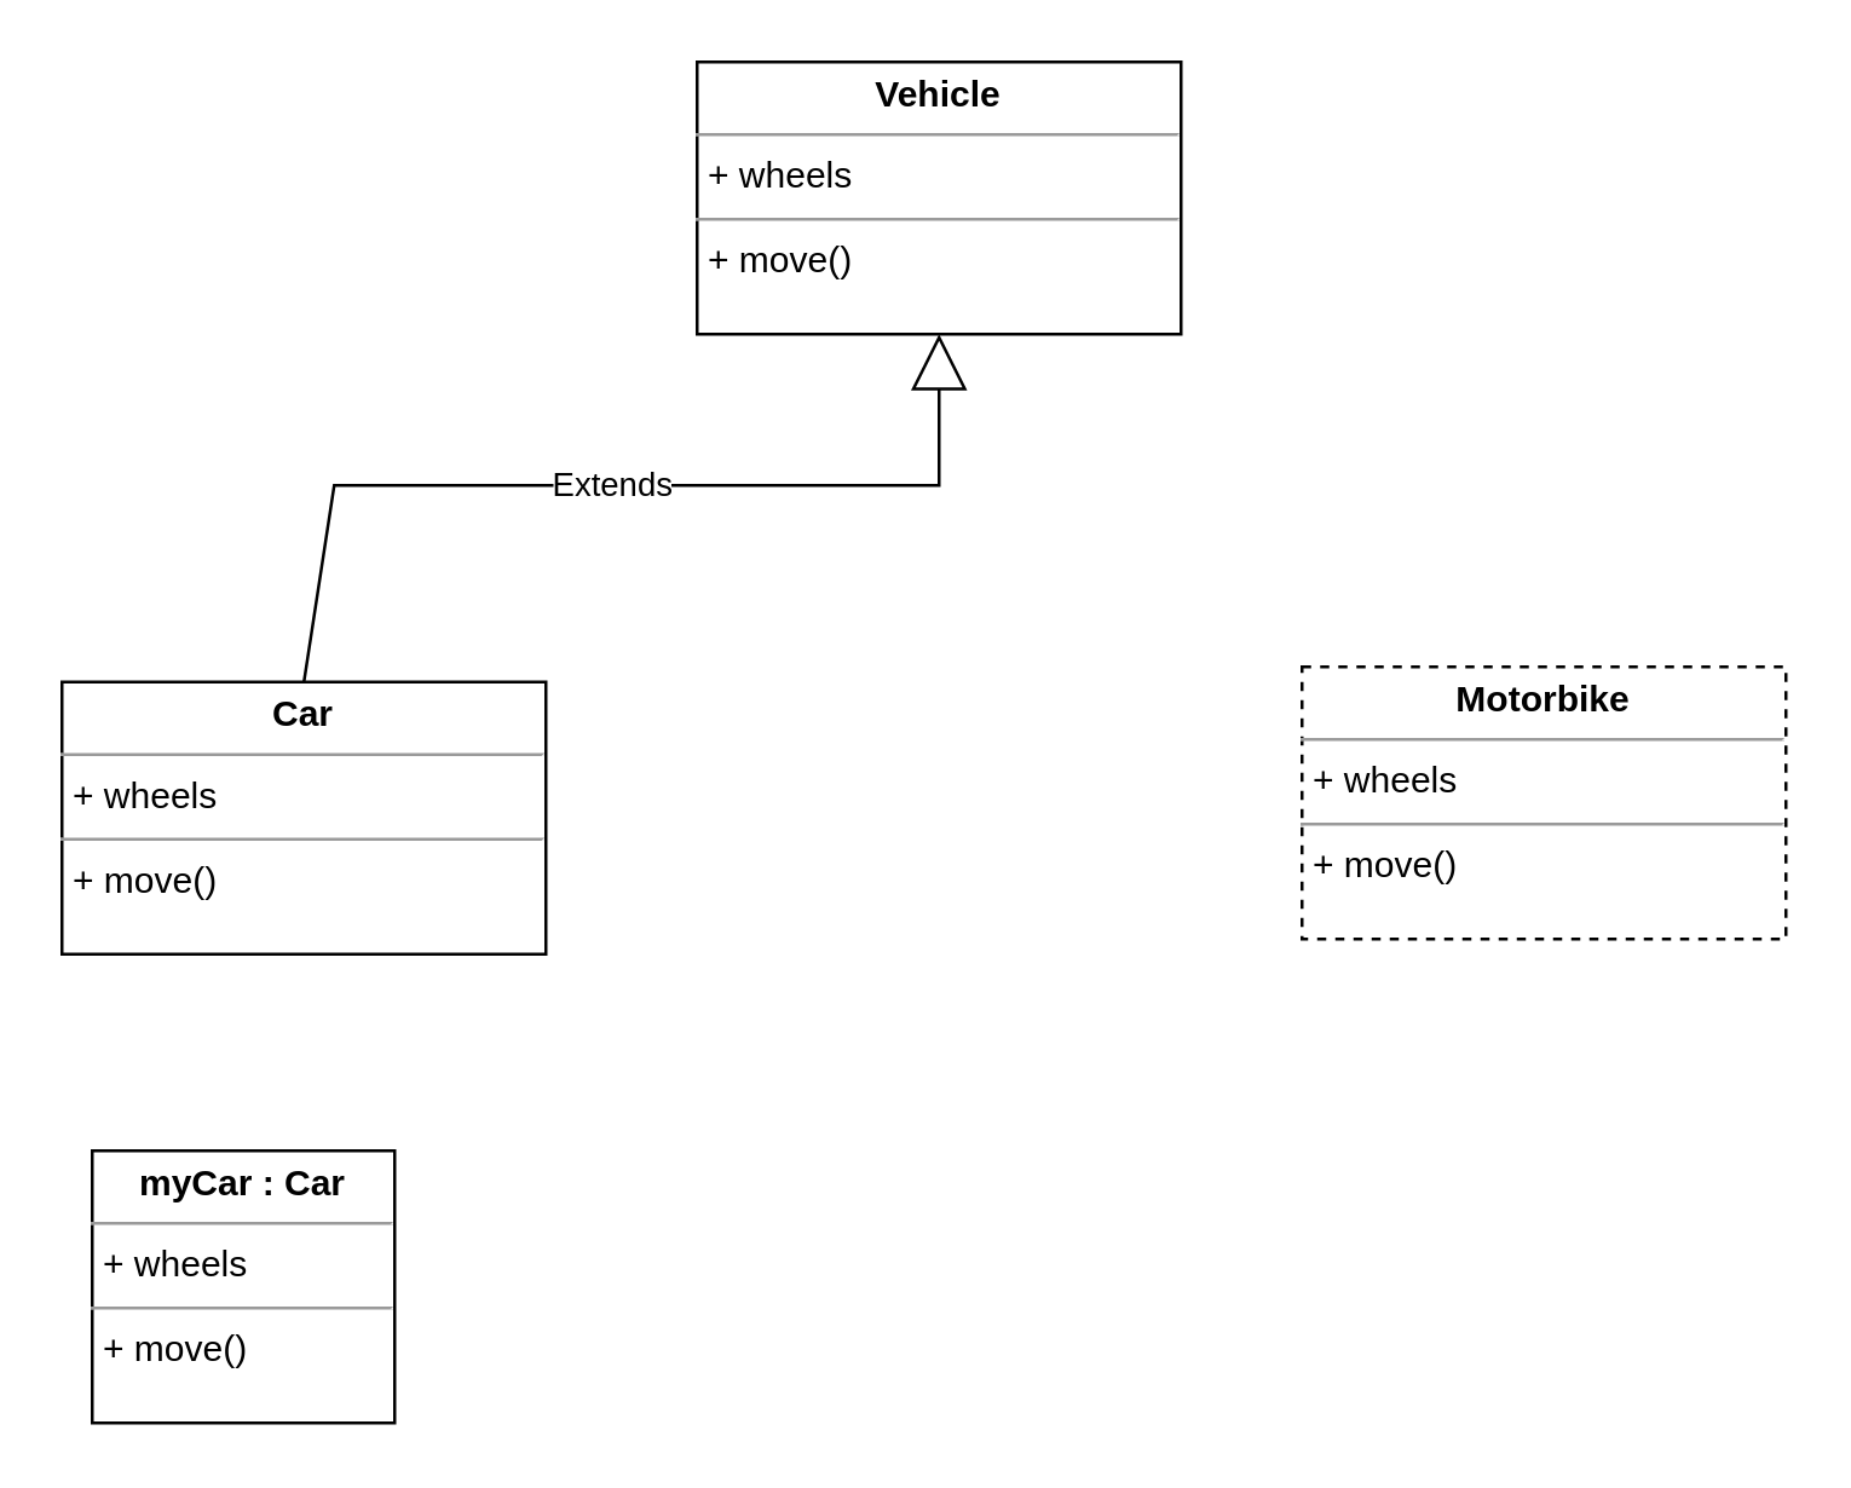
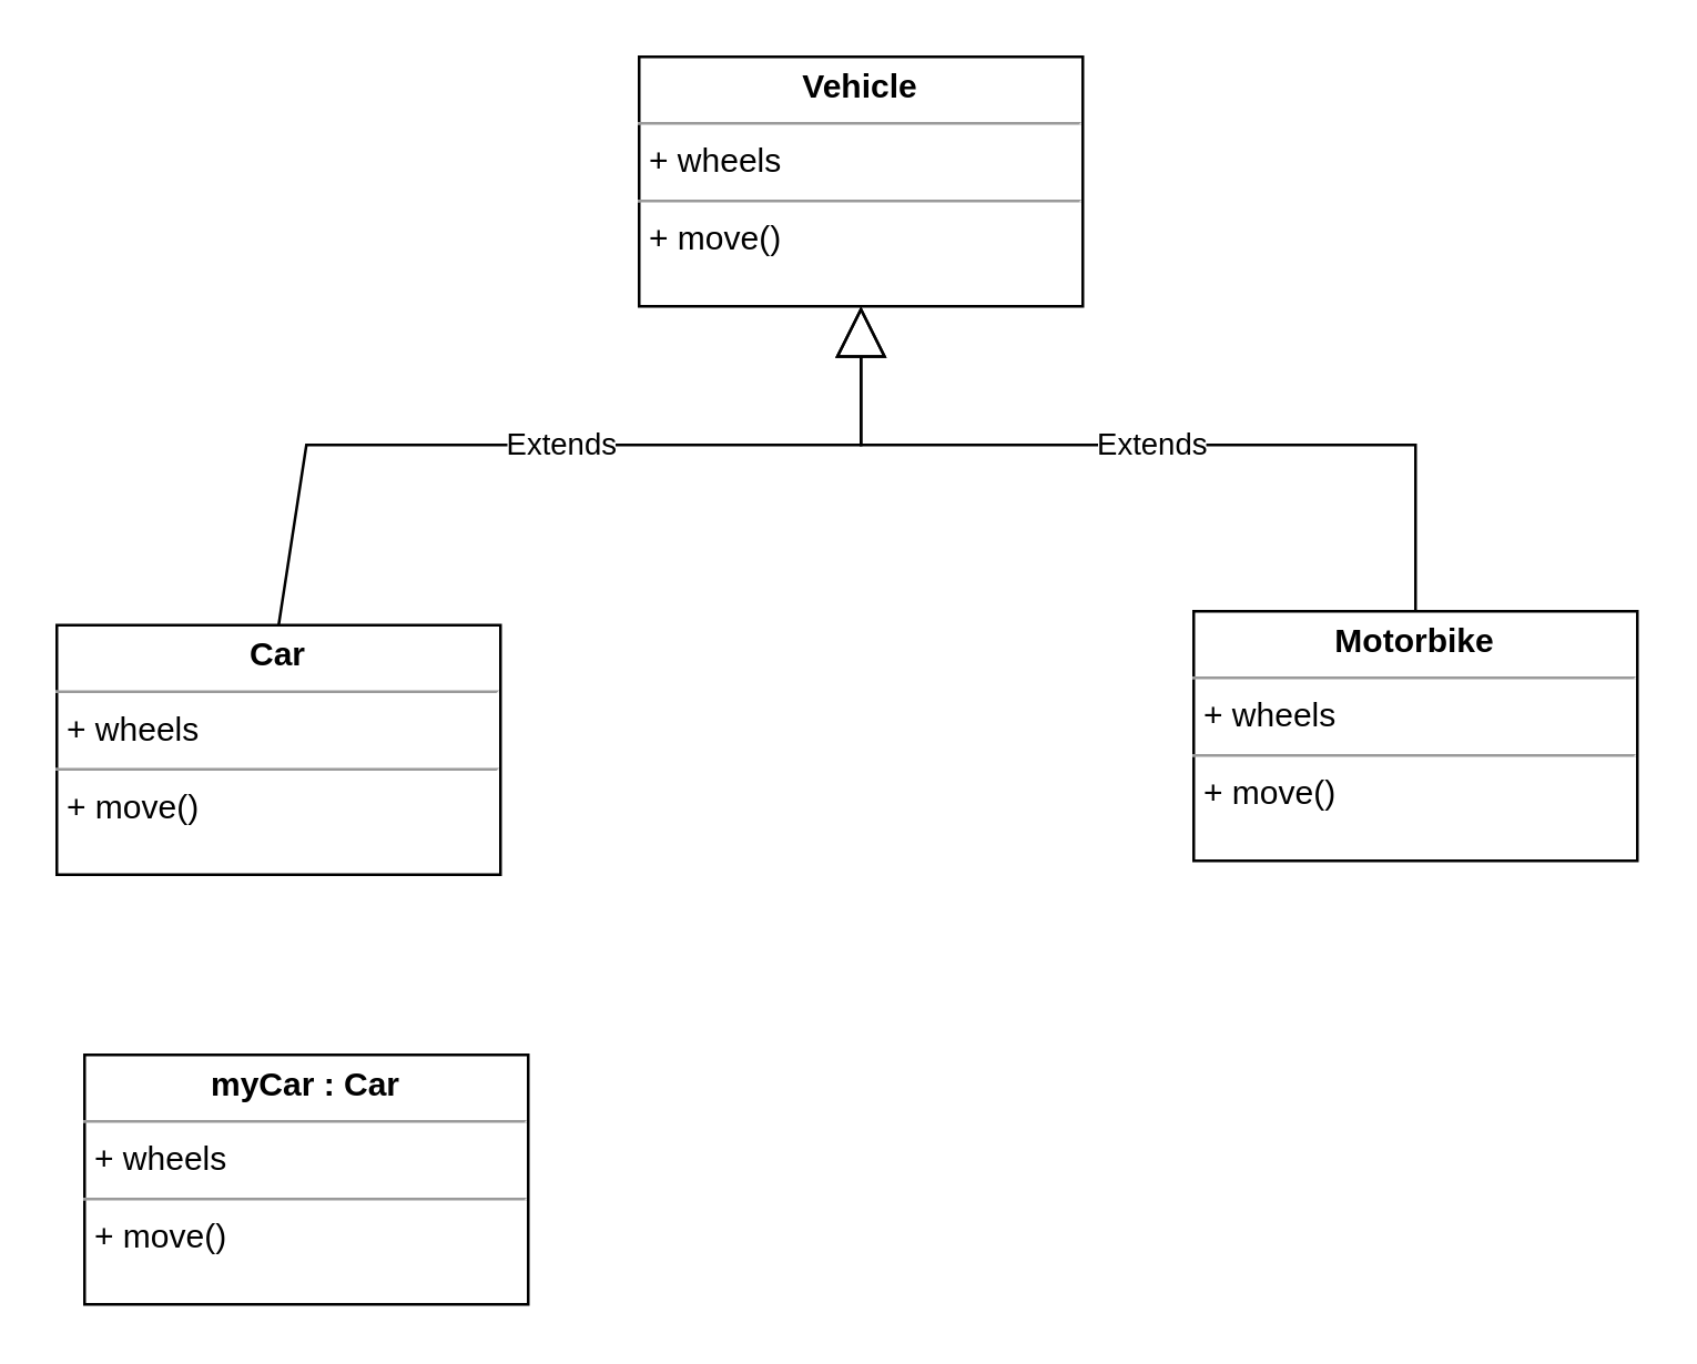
+ <mxCell id="6" value="Extends" style="endArrow=block;endSize=16;endFill=0;html=1;rounded=0;entryX=0.5;entryY=1;entryDx=0;entryDy=0;exitX=0.5;exitY=0;exitDx=0;exitDy=0;" edge="1" parent="1" source="4" target="2"><mxGeometry width="160" relative="1" as="geometry"><mxPoint x="210" y="270" as="sourcePoint" /><mxPoint x="370" y="270" as="targetPoint" /><Array as="points"><mxPoint x="510" y="160" /><mxPoint x="310" y="160" /></Array></mxGeometry></mxCell>
- <mxCell id="4" value="&lt;p style=&quot;margin:0px;margin-top:4px;text-align:center;&quot;&gt;&lt;b&gt;Motorbike&lt;/b&gt;&lt;/p&gt;&lt;hr size=&quot;1&quot;&gt;&lt;p style=&quot;margin:0px;margin-left:4px;&quot;&gt;+ wheels&lt;br&gt;&lt;/p&gt;&lt;hr size=&quot;1&quot;&gt;&lt;p style=&quot;margin:0px;margin-left:4px;&quot;&gt;+ move()&lt;/p&gt;" style="verticalAlign=top;align=left;overflow=fill;fontSize=12;fontFamily=Helvetica;html=1;dashed=1;" vertex="1" parent="1"><mxGeometry x="430" y="220" width="160" height="90" as="geometry" /></mxCell>
+ <mxCell id="4" value="&lt;p style=&quot;margin:0px;margin-top:4px;text-align:center;&quot;&gt;&lt;b&gt;Motorbike&lt;/b&gt;&lt;/p&gt;&lt;hr size=&quot;1&quot;&gt;&lt;p style=&quot;margin:0px;margin-left:4px;&quot;&gt;+ wheels&lt;br&gt;&lt;/p&gt;&lt;hr size=&quot;1&quot;&gt;&lt;p style=&quot;margin:0px;margin-left:4px;&quot;&gt;+ move()&lt;/p&gt;" style="verticalAlign=top;align=left;overflow=fill;fontSize=12;fontFamily=Helvetica;html=1;" vertex="1" parent="1"><mxGeometry x="430" y="220" width="160" height="90" as="geometry" /></mxCell>
- <mxCell id="7" value="&lt;p style=&quot;margin:0px;margin-top:4px;text-align:center;&quot;&gt;&lt;b&gt;myCar : Car&lt;/b&gt;&lt;/p&gt;&lt;hr size=&quot;1&quot;&gt;&lt;p style=&quot;margin:0px;margin-left:4px;&quot;&gt;+ wheels&lt;br&gt;&lt;/p&gt;&lt;hr size=&quot;1&quot;&gt;&lt;p style=&quot;margin:0px;margin-left:4px;&quot;&gt;+ move()&lt;/p&gt;" style="verticalAlign=top;align=left;overflow=fill;fontSize=12;fontFamily=Helvetica;html=1;" vertex="1" parent="1"><mxGeometry x="30" y="380" width="100" height="90" as="geometry" /></mxCell>
+ <mxCell id="7" value="&lt;p style=&quot;margin:0px;margin-top:4px;text-align:center;&quot;&gt;&lt;b&gt;myCar : Car&lt;/b&gt;&lt;/p&gt;&lt;hr size=&quot;1&quot;&gt;&lt;p style=&quot;margin:0px;margin-left:4px;&quot;&gt;+ wheels&lt;br&gt;&lt;/p&gt;&lt;hr size=&quot;1&quot;&gt;&lt;p style=&quot;margin:0px;margin-left:4px;&quot;&gt;+ move()&lt;/p&gt;" style="verticalAlign=top;align=left;overflow=fill;fontSize=12;fontFamily=Helvetica;html=1;" vertex="1" parent="1"><mxGeometry x="30" y="380" width="160" height="90" as="geometry" /></mxCell>
